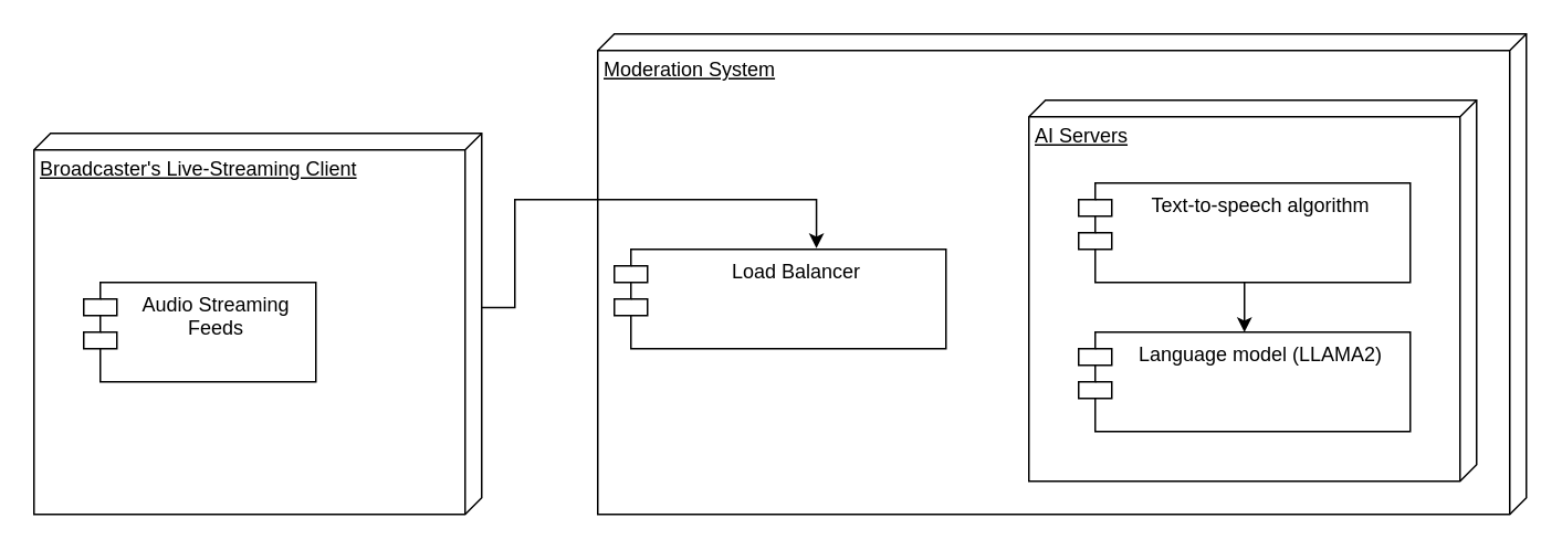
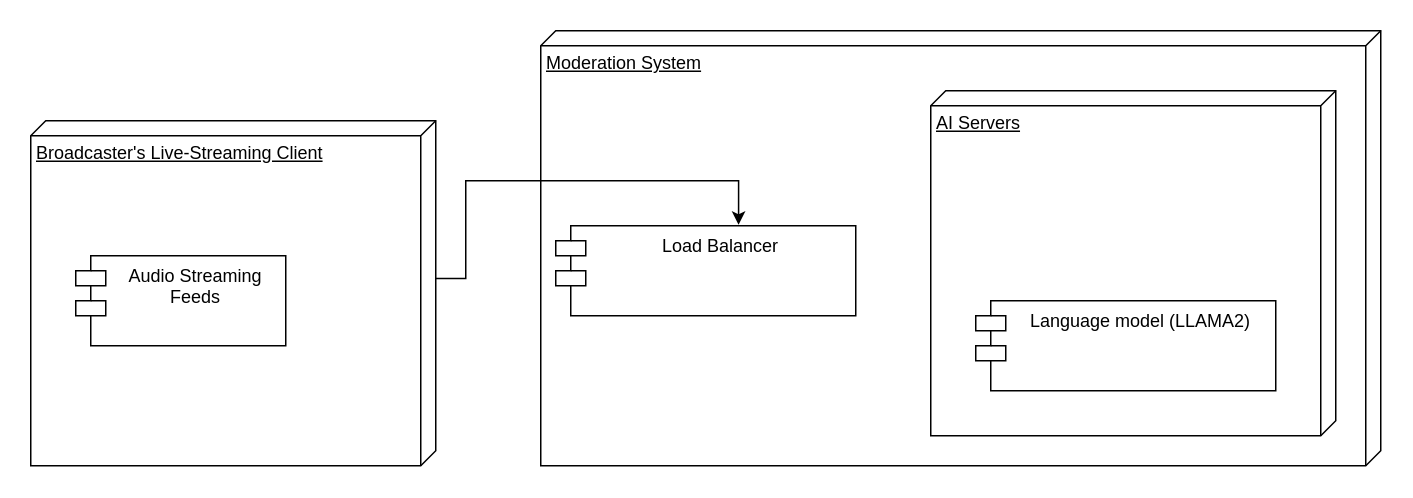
- <mxCell id="5" value="Text-to-speech algorithm" style="shape=module;align=center;spacingLeft=20;align=center;verticalAlign=top;whiteSpace=wrap;html=1;" vertex="1" parent="1"><mxGeometry x="650" y="110" width="200" height="60" as="geometry" /></mxCell>
- <mxCell id="4" style="edgeStyle=orthogonalEdgeStyle;rounded=0;orthogonalLoop=1;jettySize=auto;html=1;" edge="1" parent="1" source="5" target="3"><mxGeometry relative="1" as="geometry" /></mxCell>
